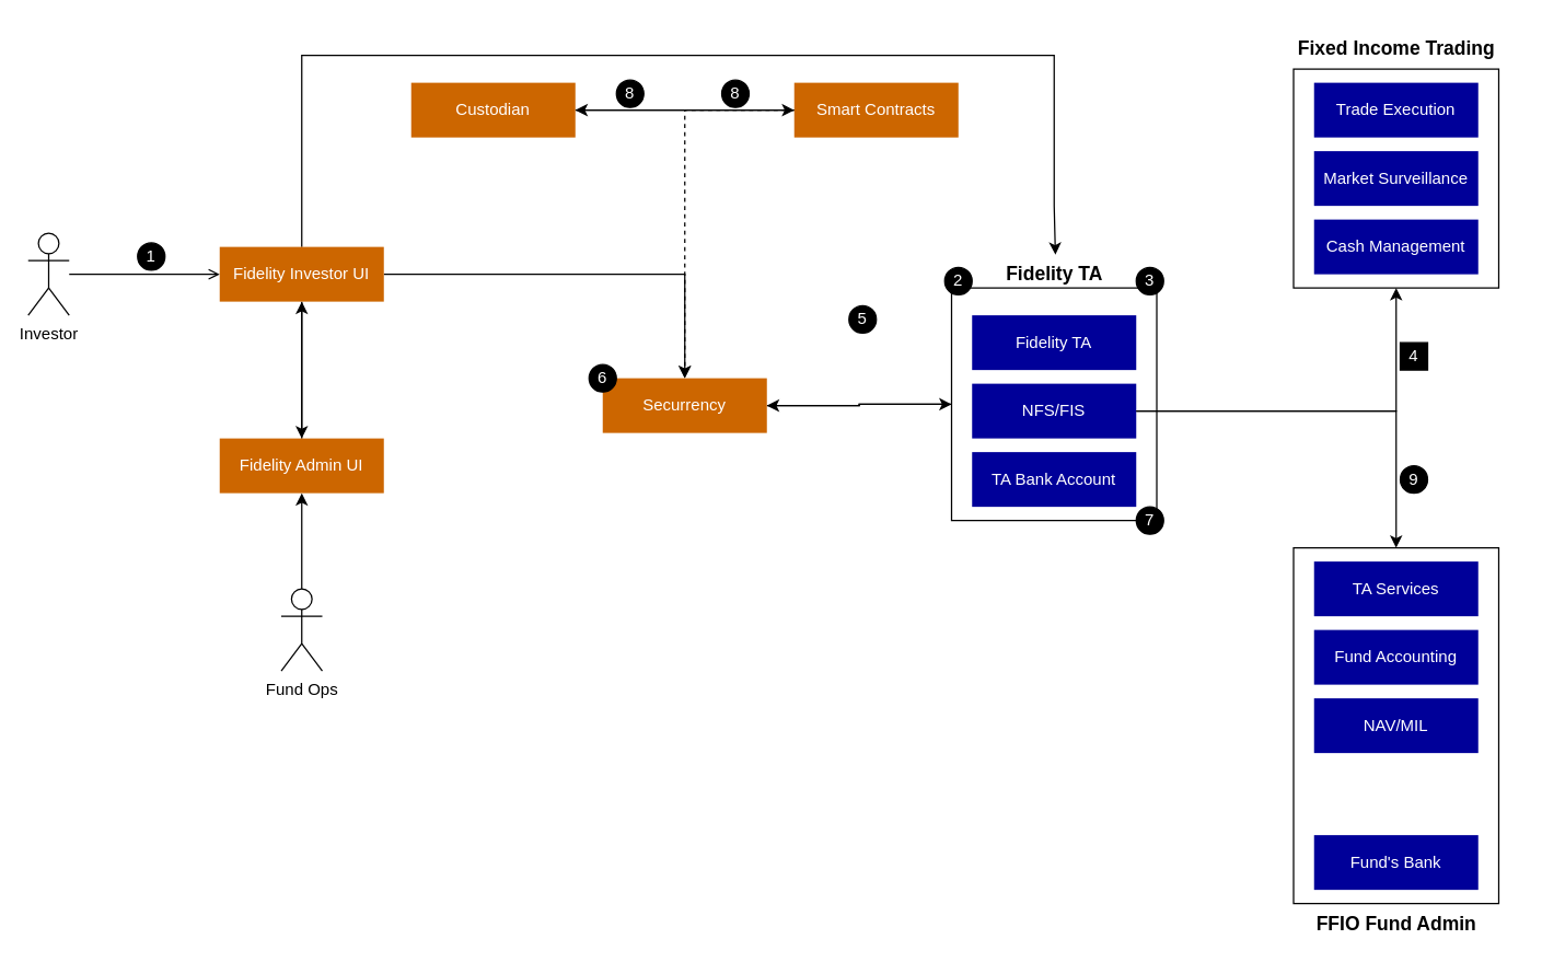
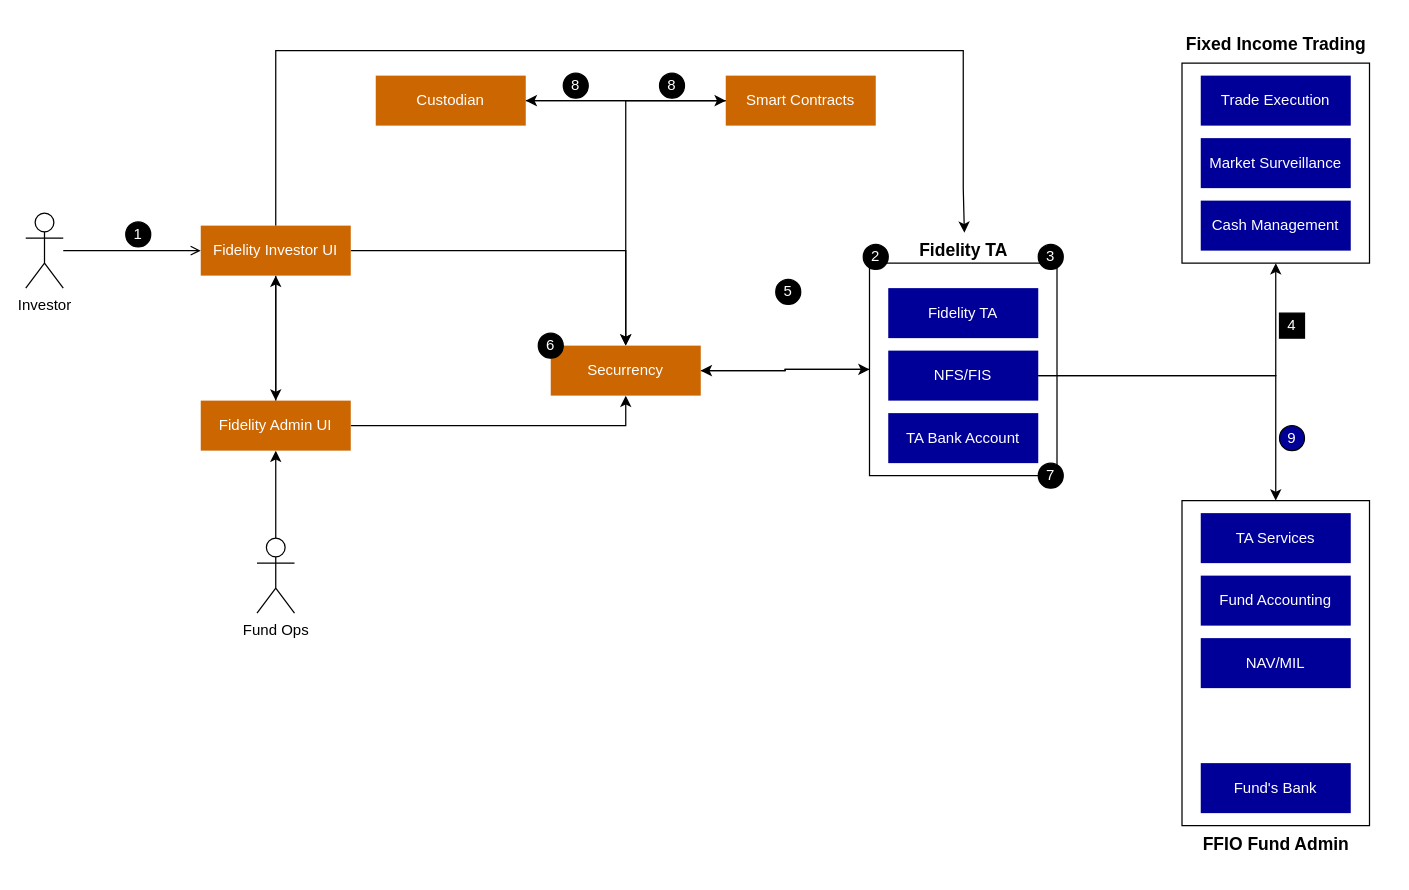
- <mxCell id="9" value="" style="edgeStyle=orthogonalEdgeStyle;rounded=0;orthogonalLoop=1;jettySize=auto;html=1;exitX=0;exitY=0.5;exitDx=0;exitDy=0;dashed=1;" edge="1" parent="1" source="10" target="12"><mxGeometry relative="1" as="geometry" /></mxCell>
+ <mxCell id="9" value="" style="edgeStyle=orthogonalEdgeStyle;rounded=0;orthogonalLoop=1;jettySize=auto;html=1;exitX=0;exitY=0.5;exitDx=0;exitDy=0;" edge="1" parent="1" source="10" target="12"><mxGeometry relative="1" as="geometry" /></mxCell>
+ <mxCell id="17" style="edgeStyle=orthogonalEdgeStyle;rounded=0;orthogonalLoop=1;jettySize=auto;html=1;entryX=0.5;entryY=1;entryDx=0;entryDy=0;" edge="1" parent="1" source="19" target="12"><mxGeometry relative="1" as="geometry" /></mxCell>
- <mxCell id="45" value="9" style="ellipse;whiteSpace=wrap;html=1;aspect=fixed;fontColor=#FFFFFF;fillColor=#000000;" vertex="1" parent="1"><mxGeometry x="1023" y="340" width="20" height="20" as="geometry" /></mxCell>
+ <mxCell id="45" value="9" style="ellipse;whiteSpace=wrap;html=1;aspect=fixed;fontColor=#FFFFFF;fillColor=#000099;" vertex="1" parent="1"><mxGeometry x="1023" y="340" width="20" height="20" as="geometry" /></mxCell>
